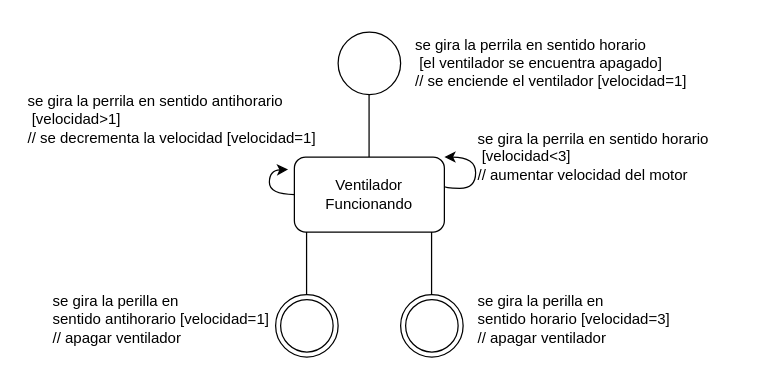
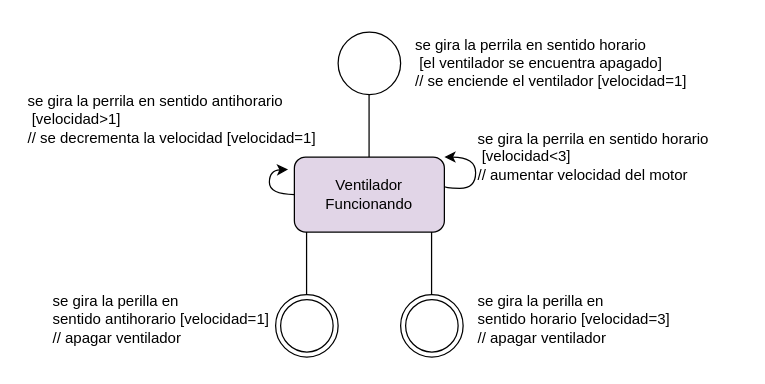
- <mxCell id="7" value="Ventilador&lt;div&gt;Funcionando&lt;/div&gt;" style="rounded=1;whiteSpace=wrap;html=1;" vertex="1" parent="1"><mxGeometry x="235" y="125" width="120" height="60" as="geometry" /></mxCell>
+ <mxCell id="7" value="Ventilador&lt;div&gt;Funcionando&lt;/div&gt;" style="rounded=1;whiteSpace=wrap;html=1;fillColor=#e1d5e7;" vertex="1" parent="1"><mxGeometry x="235" y="125" width="120" height="60" as="geometry" /></mxCell>
